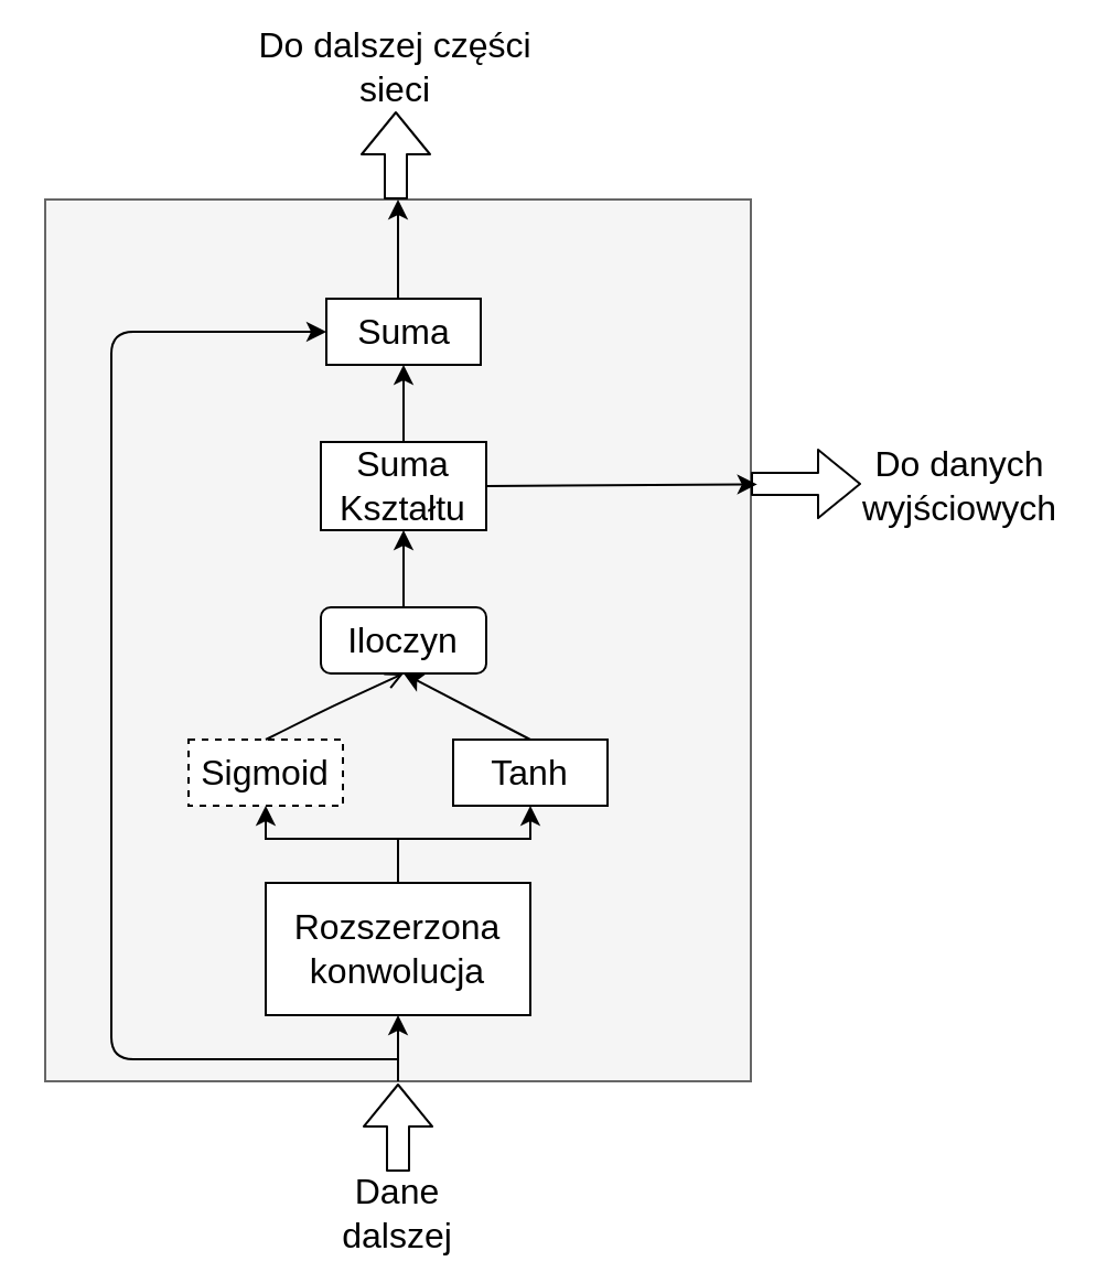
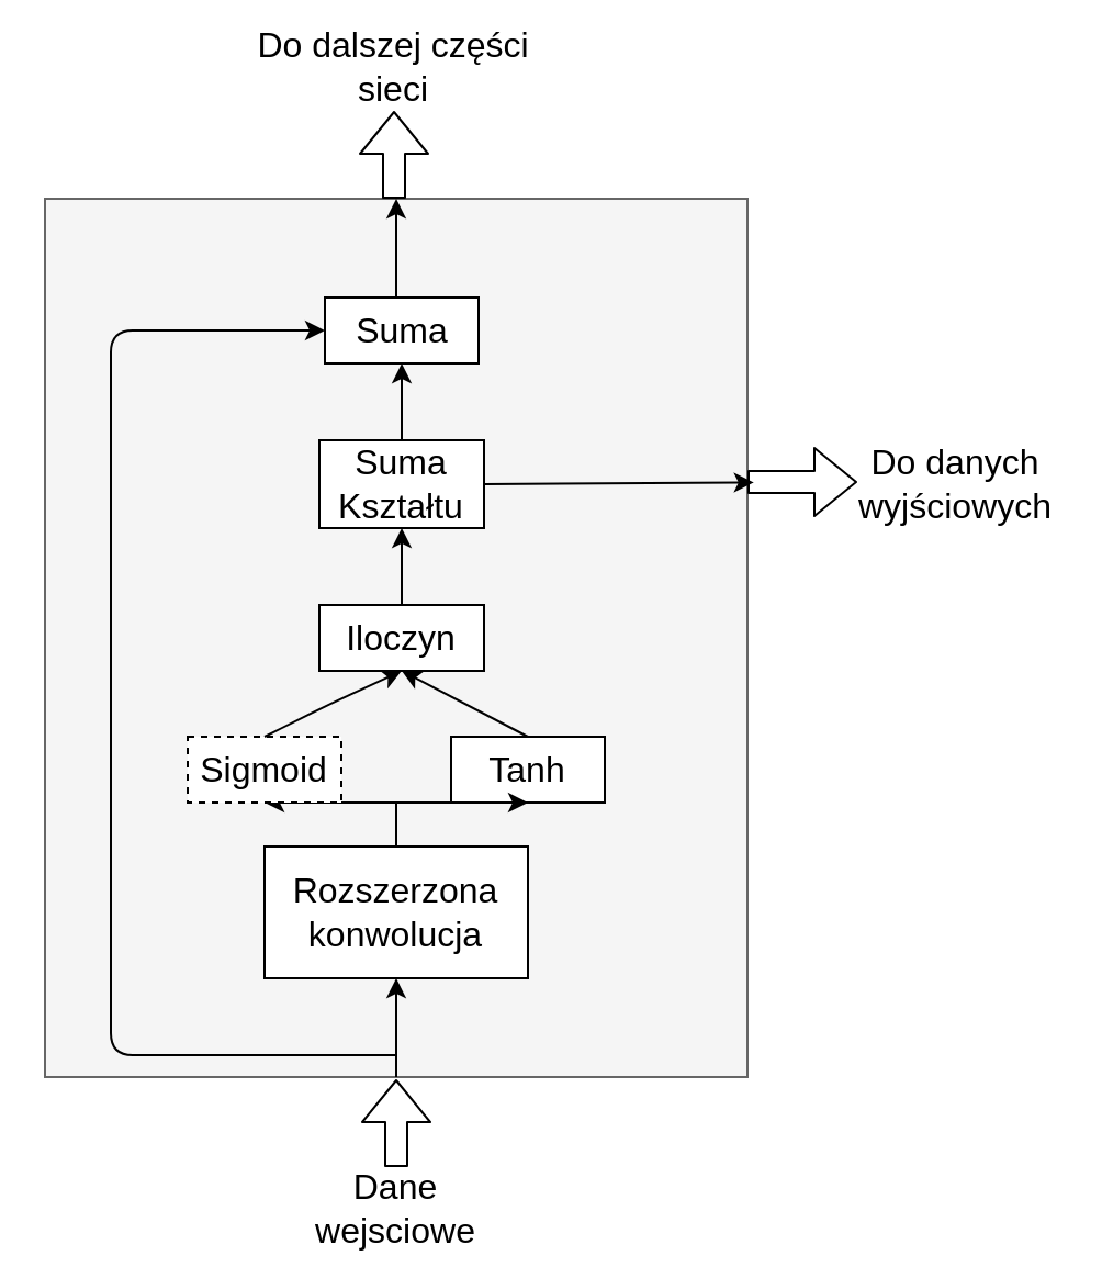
- <mxCell id="8" value="Iloczyn" style="whiteSpace=wrap;html=1;fontSize=16;rounded=1;" vertex="1" parent="1"><mxGeometry x="145" y="275" width="75" height="30" as="geometry" /></mxCell>
+ <mxCell id="8" value="Iloczyn" style="rounded=0;whiteSpace=wrap;html=1;fontSize=16;" vertex="1" parent="1"><mxGeometry x="145" y="275" width="75" height="30" as="geometry" /></mxCell>
- <mxCell id="12" value="" style="endArrow=open;html=1;fontSize=16;exitX=0.5;exitY=0;exitDx=0;exitDy=0;entryX=0.5;entryY=1;entryDx=0;entryDy=0;" edge="1" parent="1" source="6" target="8"><mxGeometry width="50" height="50" relative="1" as="geometry"><mxPoint x="20" y="600" as="sourcePoint" /><mxPoint x="70" y="550" as="targetPoint" /><Array as="points"><mxPoint x="150" y="320" /></Array></mxGeometry></mxCell>
+ <mxCell id="12" value="" style="endArrow=classic;html=1;fontSize=16;exitX=0.5;exitY=0;exitDx=0;exitDy=0;entryX=0.5;entryY=1;entryDx=0;entryDy=0;" edge="1" parent="1" source="6" target="8"><mxGeometry width="50" height="50" relative="1" as="geometry"><mxPoint x="20" y="600" as="sourcePoint" /><mxPoint x="70" y="550" as="targetPoint" /><Array as="points"><mxPoint x="150" y="320" /></Array></mxGeometry></mxCell>
- <mxCell id="5" value="Rozszerzona konwolucja" style="rounded=0;whiteSpace=wrap;html=1;fontSize=16;" vertex="1" parent="1"><mxGeometry x="120" y="400" width="120" height="60" as="geometry" /></mxCell>
+ <mxCell id="5" value="Rozszerzona konwolucja" style="rounded=0;whiteSpace=wrap;html=1;fontSize=16;" vertex="1" parent="1"><mxGeometry x="120" y="385" width="120" height="60" as="geometry" /></mxCell>
- <mxCell id="22" value="Dane dalszej" style="text;html=1;strokeColor=none;fillColor=none;align=center;verticalAlign=middle;whiteSpace=wrap;rounded=0;fontSize=16;" vertex="1" parent="1"><mxGeometry x="145" y="540" width="70" height="20" as="geometry" /></mxCell>
+ <mxCell id="22" value="Dane wejsciowe" style="text;html=1;strokeColor=none;fillColor=none;align=center;verticalAlign=middle;whiteSpace=wrap;rounded=0;fontSize=16;" vertex="1" parent="1"><mxGeometry x="145" y="540" width="70" height="20" as="geometry" /></mxCell>
